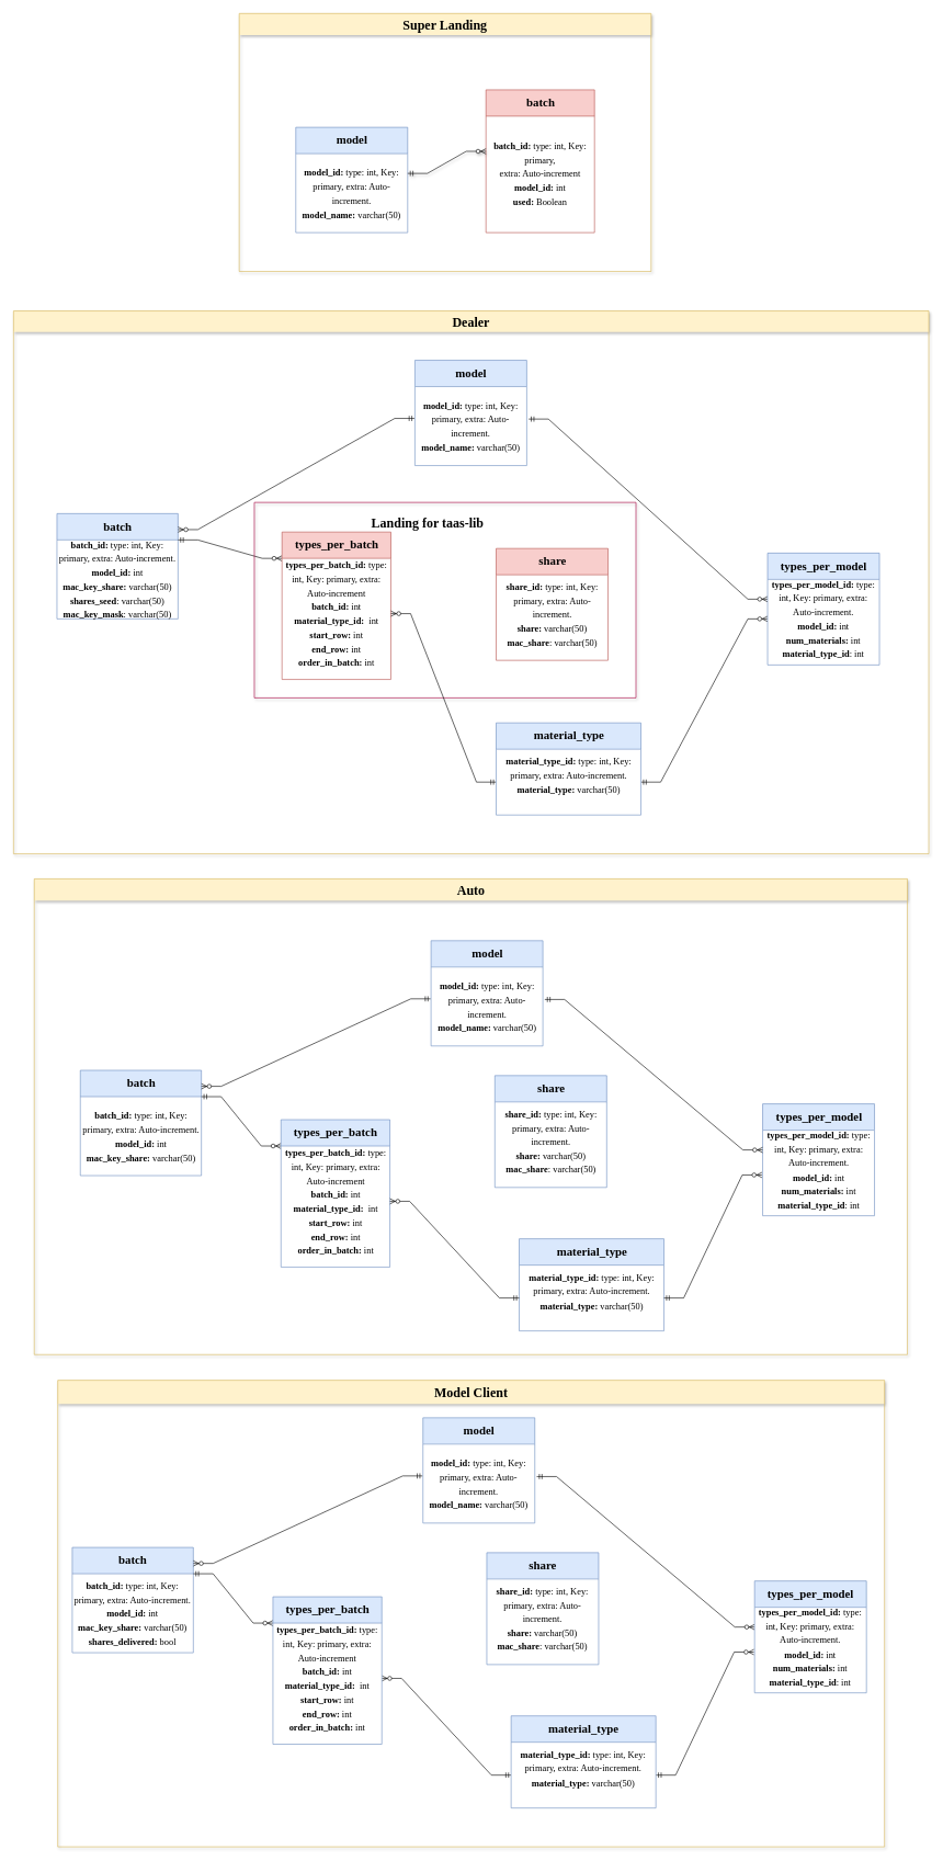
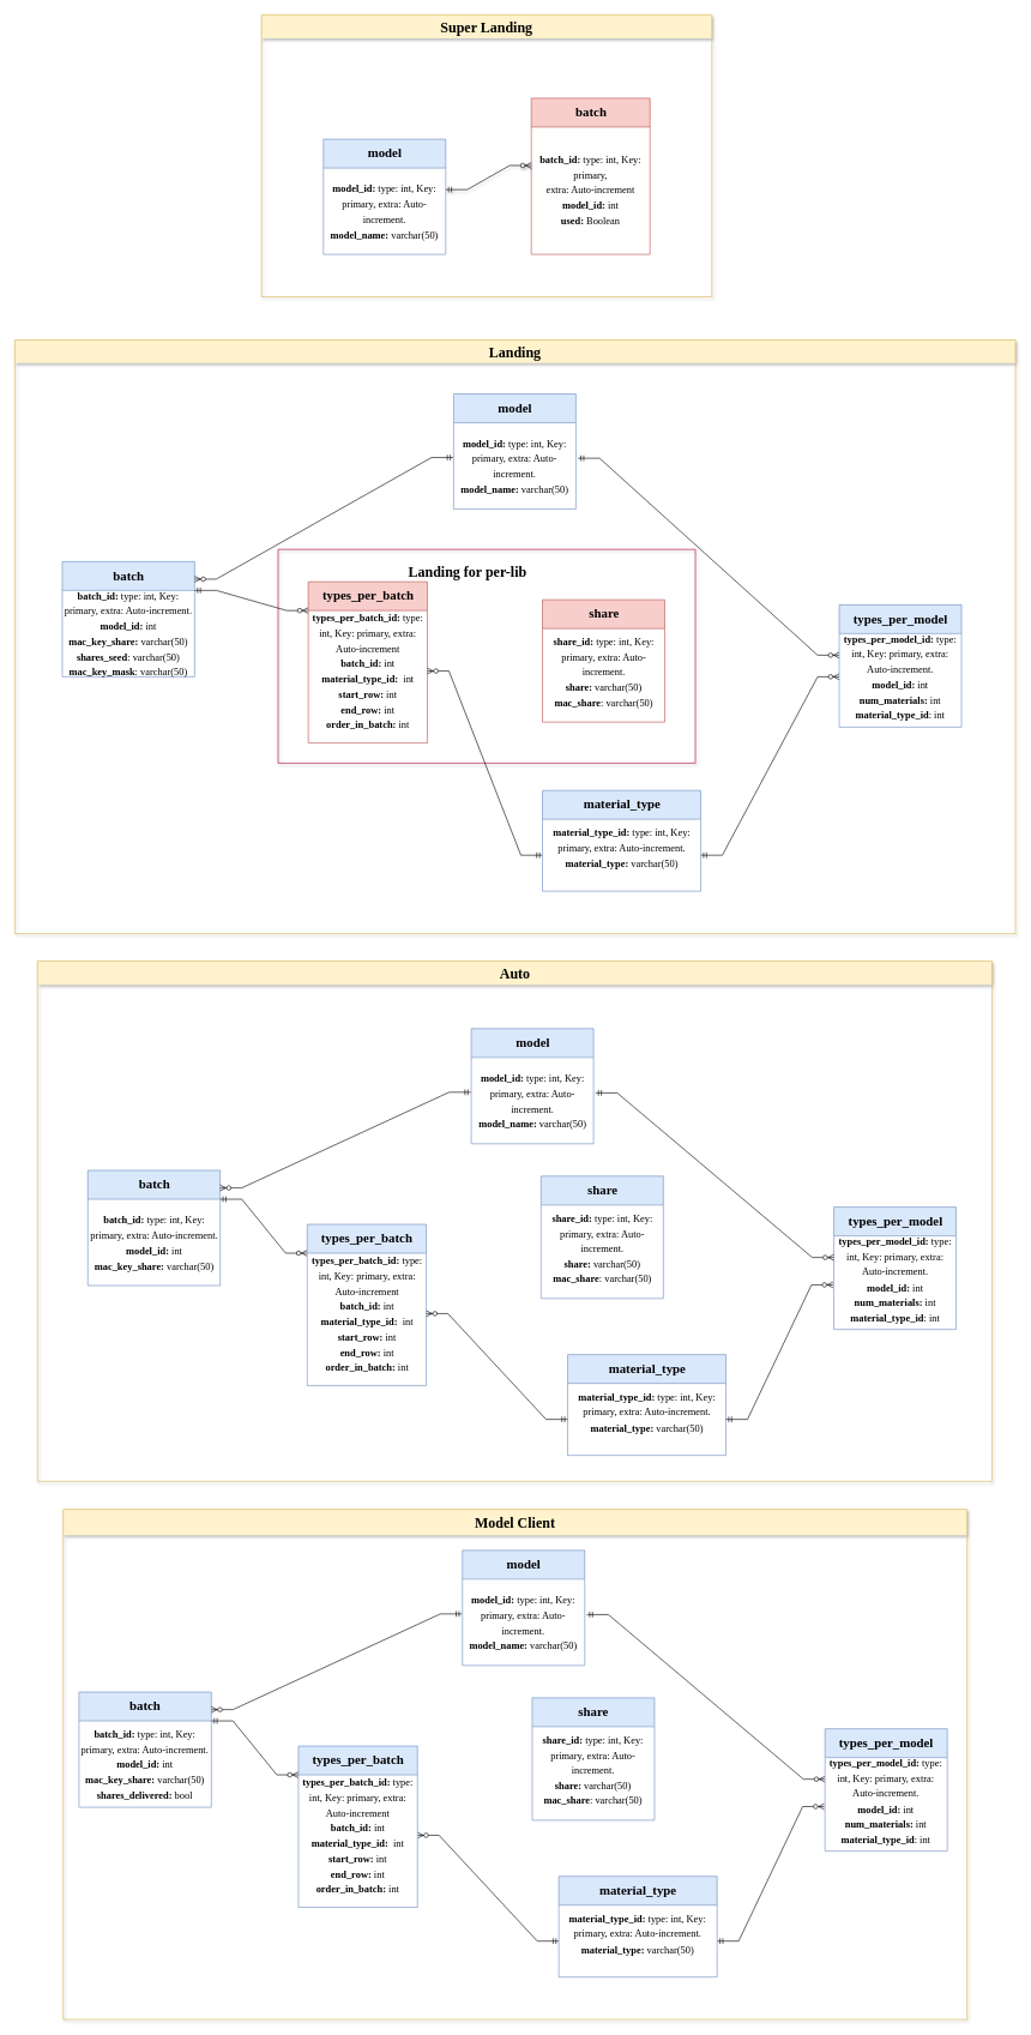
- <mxCell id="55" value="&lt;font face=&quot;Times New Roman&quot;&gt;Dealer&lt;/font&gt;" style="swimlane;whiteSpace=wrap;html=1;hachureGap=4;fontFamily=Architects Daughter;fontSource=https%3A%2F%2Ffonts.googleapis.com%2Fcss%3Ffamily%3DArchitects%2BDaughter;fontSize=20;fillColor=#fff2cc;strokeColor=#d6b656;swimlaneLine=0;shadow=1;startSize=32;" parent="1" vertex="1"><mxGeometry x="20" y="472" width="1391" height="825" as="geometry" /></mxCell>
+ <mxCell id="55" value="&lt;font face=&quot;Times New Roman&quot;&gt;Landing&lt;/font&gt;" style="swimlane;whiteSpace=wrap;html=1;hachureGap=4;fontFamily=Architects Daughter;fontSource=https%3A%2F%2Ffonts.googleapis.com%2Fcss%3Ffamily%3DArchitects%2BDaughter;fontSize=20;fillColor=#fff2cc;strokeColor=#d6b656;swimlaneLine=0;shadow=1;startSize=32;" parent="1" vertex="1"><mxGeometry x="20" y="472" width="1391" height="825" as="geometry" /></mxCell>
- <mxCell id="7" value="&lt;font face=&quot;Times New Roman&quot;&gt;&lt;b&gt;Landing for taas-lib&lt;/b&gt;&lt;/font&gt;" style="text;html=1;align=center;verticalAlign=middle;resizable=0;points=[];autosize=1;strokeColor=none;fillColor=none;fontSize=20;fontFamily=Architects Daughter;rounded=0;" parent="6" vertex="1"><mxGeometry x="167.5" y="10" width="190" height="40" as="geometry" /></mxCell>
+ <mxCell id="7" value="&lt;font face=&quot;Times New Roman&quot;&gt;&lt;b&gt;Landing for per-lib&lt;/b&gt;&lt;/font&gt;" style="text;html=1;align=center;verticalAlign=middle;resizable=0;points=[];autosize=1;strokeColor=none;fillColor=none;fontSize=20;fontFamily=Architects Daughter;rounded=0;" parent="6" vertex="1"><mxGeometry x="167.5" y="10" width="190" height="40" as="geometry" /></mxCell>
